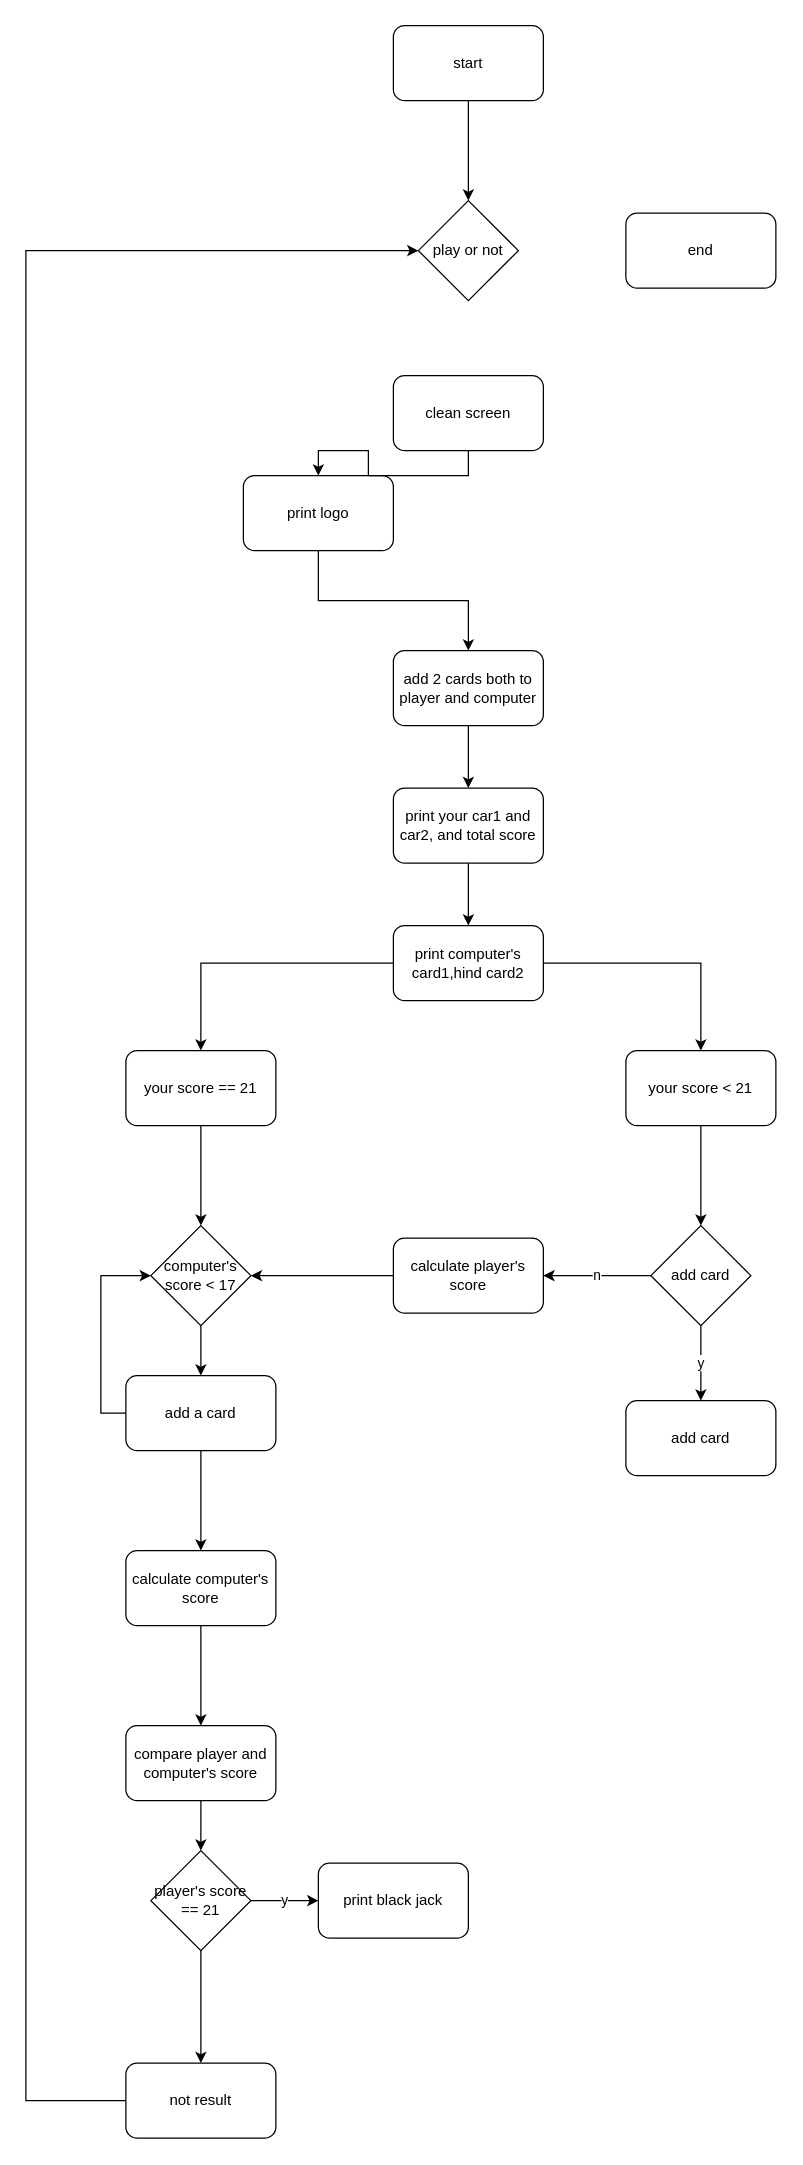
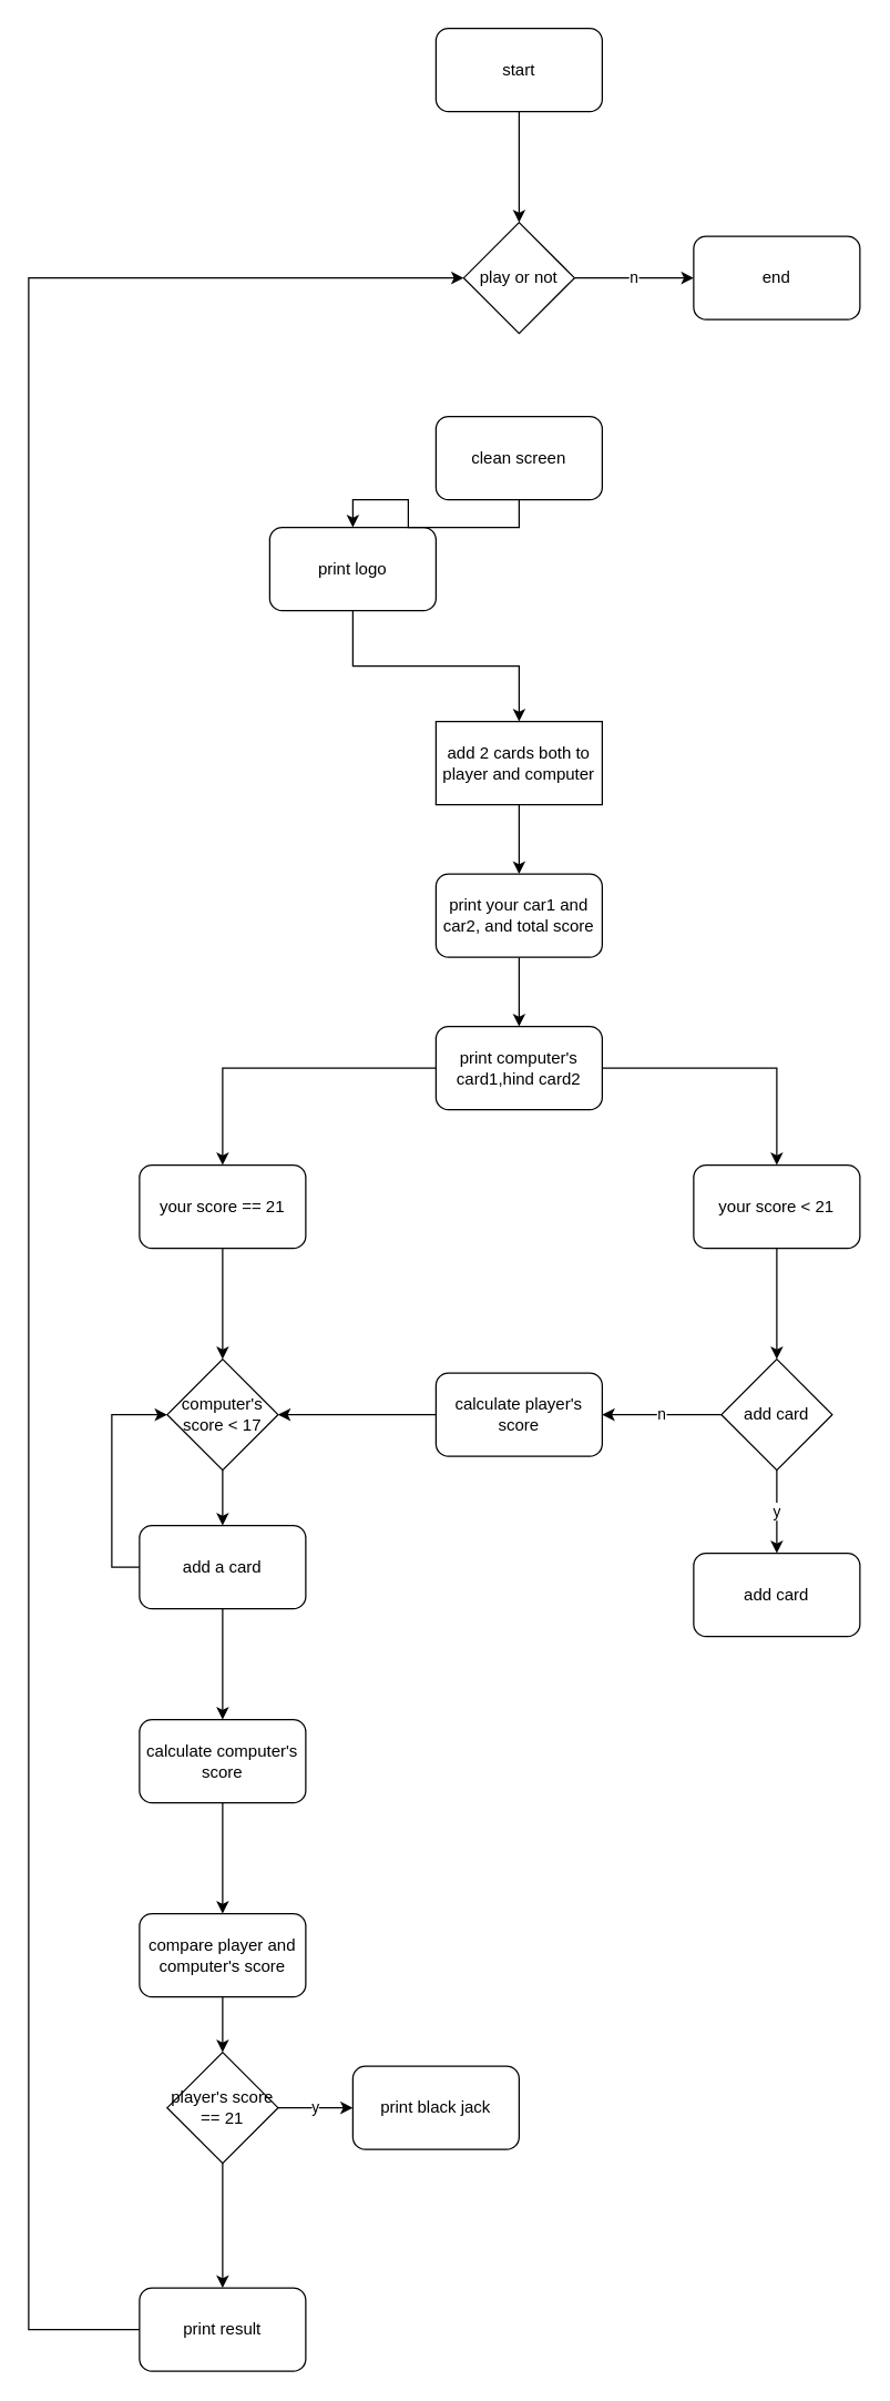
+ <mxCell id="4" value="n" style="edgeStyle=orthogonalEdgeStyle;rounded=0;orthogonalLoop=1;jettySize=auto;html=1;" edge="1" parent="1" source="5" target="6"><mxGeometry relative="1" as="geometry" /></mxCell>
- <mxCell id="15" value="add 2 cards both to player and computer&lt;br&gt;" style="rounded=1;whiteSpace=wrap;html=1;" vertex="1" parent="1"><mxGeometry x="314" y="520" width="120" height="60" as="geometry" /></mxCell>
+ <mxCell id="15" value="add 2 cards both to player and computer&lt;br&gt;" style="whiteSpace=wrap;html=1;rounded=0;" vertex="1" parent="1"><mxGeometry x="314" y="520" width="120" height="60" as="geometry" /></mxCell>
- <mxCell id="41" value="not result" style="rounded=1;whiteSpace=wrap;html=1;" vertex="1" parent="1"><mxGeometry x="100" y="1650" width="120" height="60" as="geometry" /></mxCell>
+ <mxCell id="41" value="print result" style="rounded=1;whiteSpace=wrap;html=1;" vertex="1" parent="1"><mxGeometry x="100" y="1650" width="120" height="60" as="geometry" /></mxCell>
